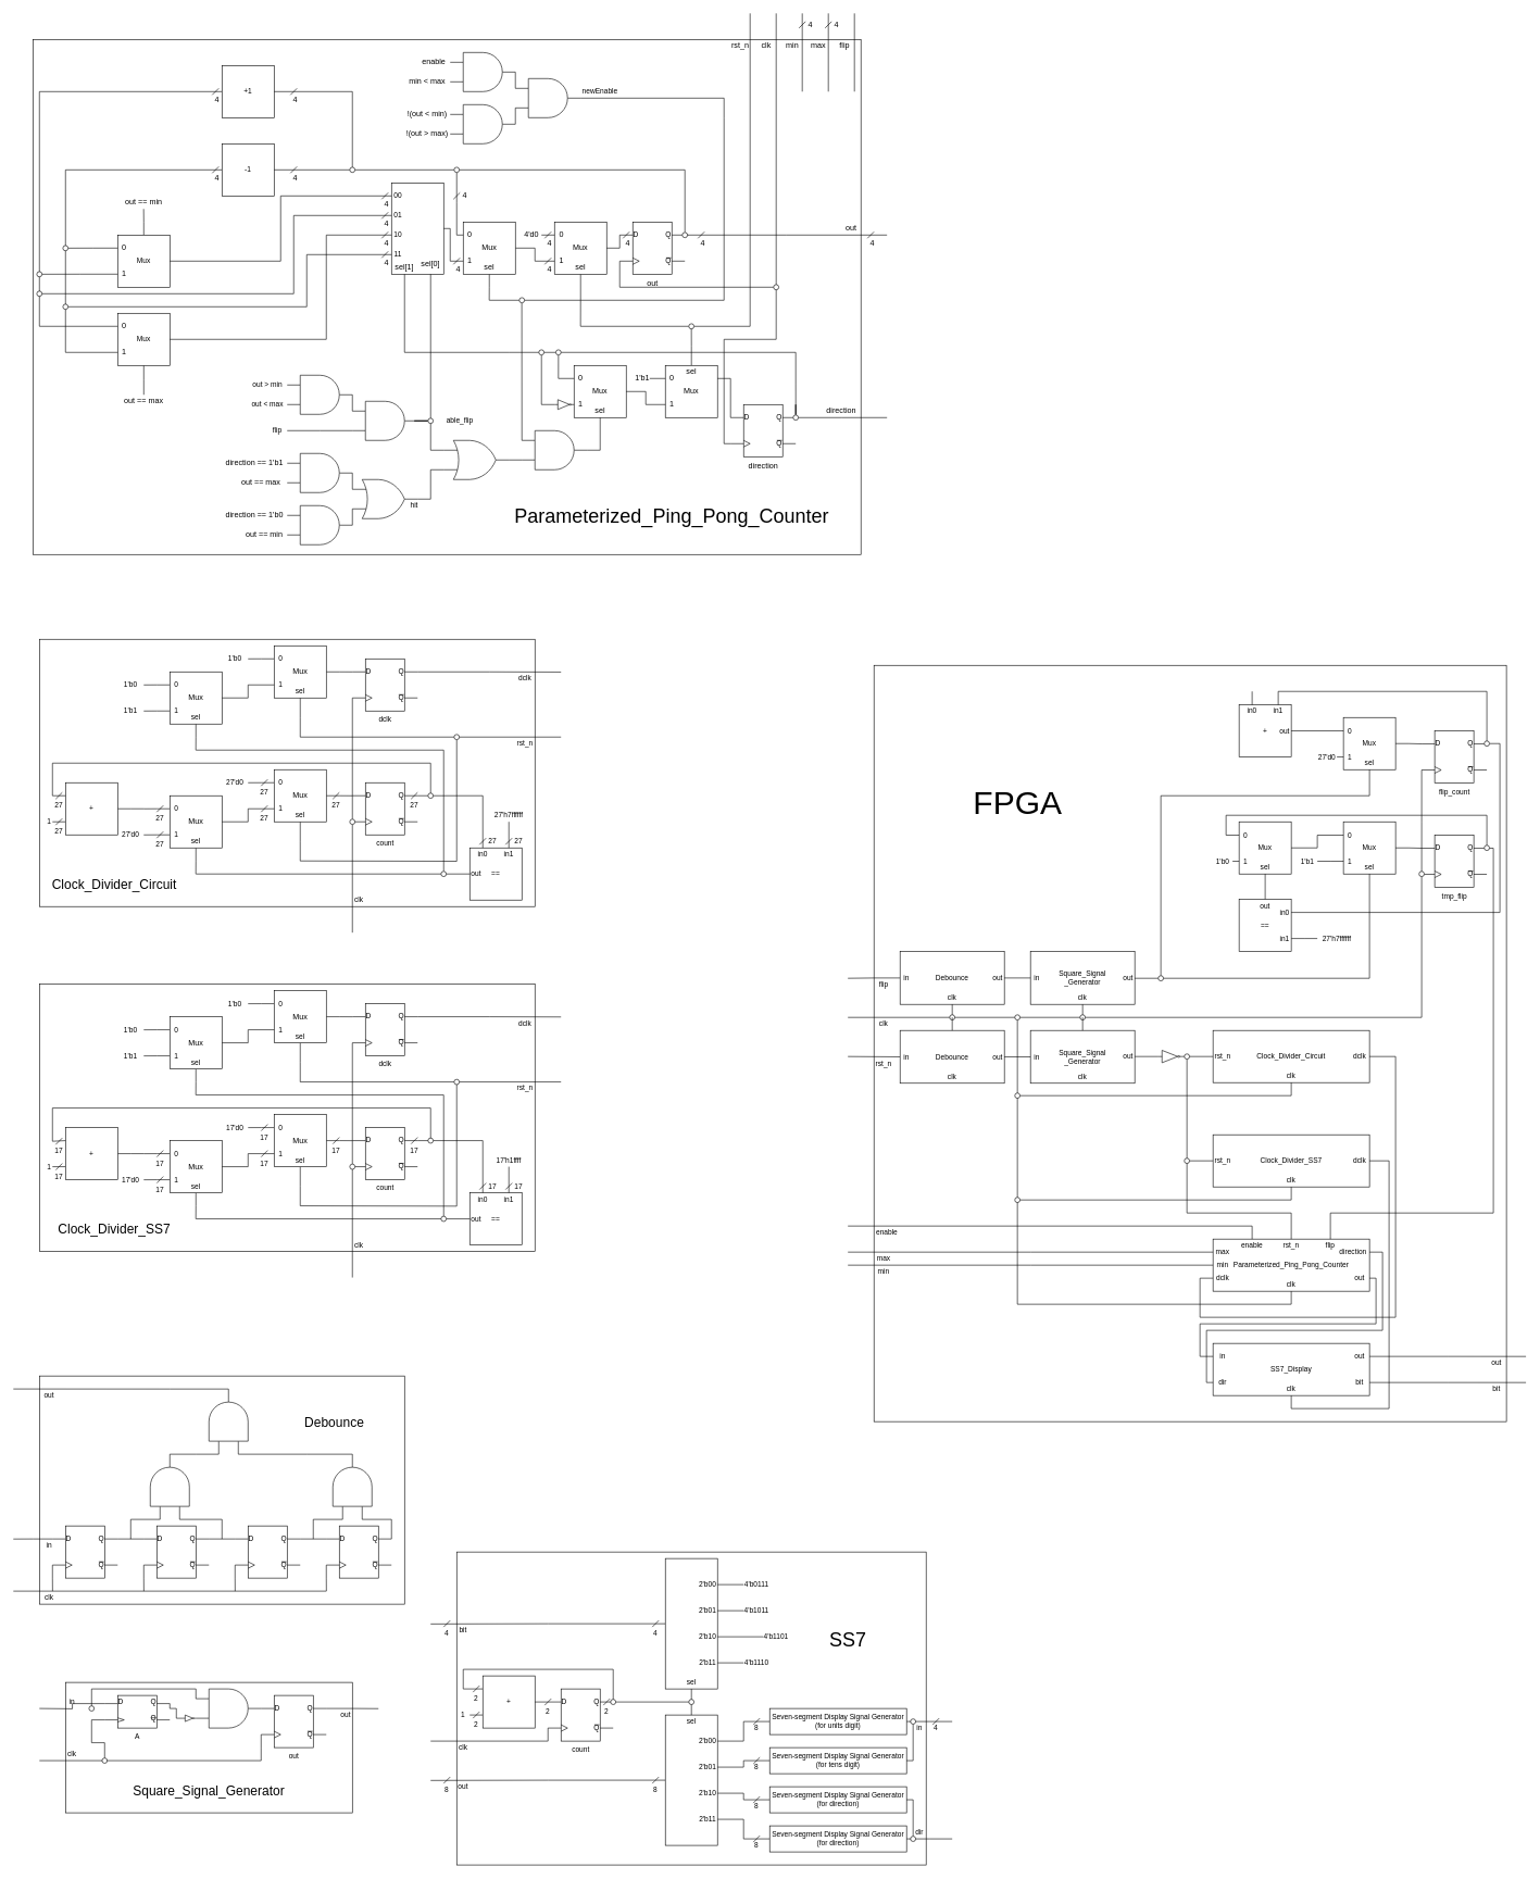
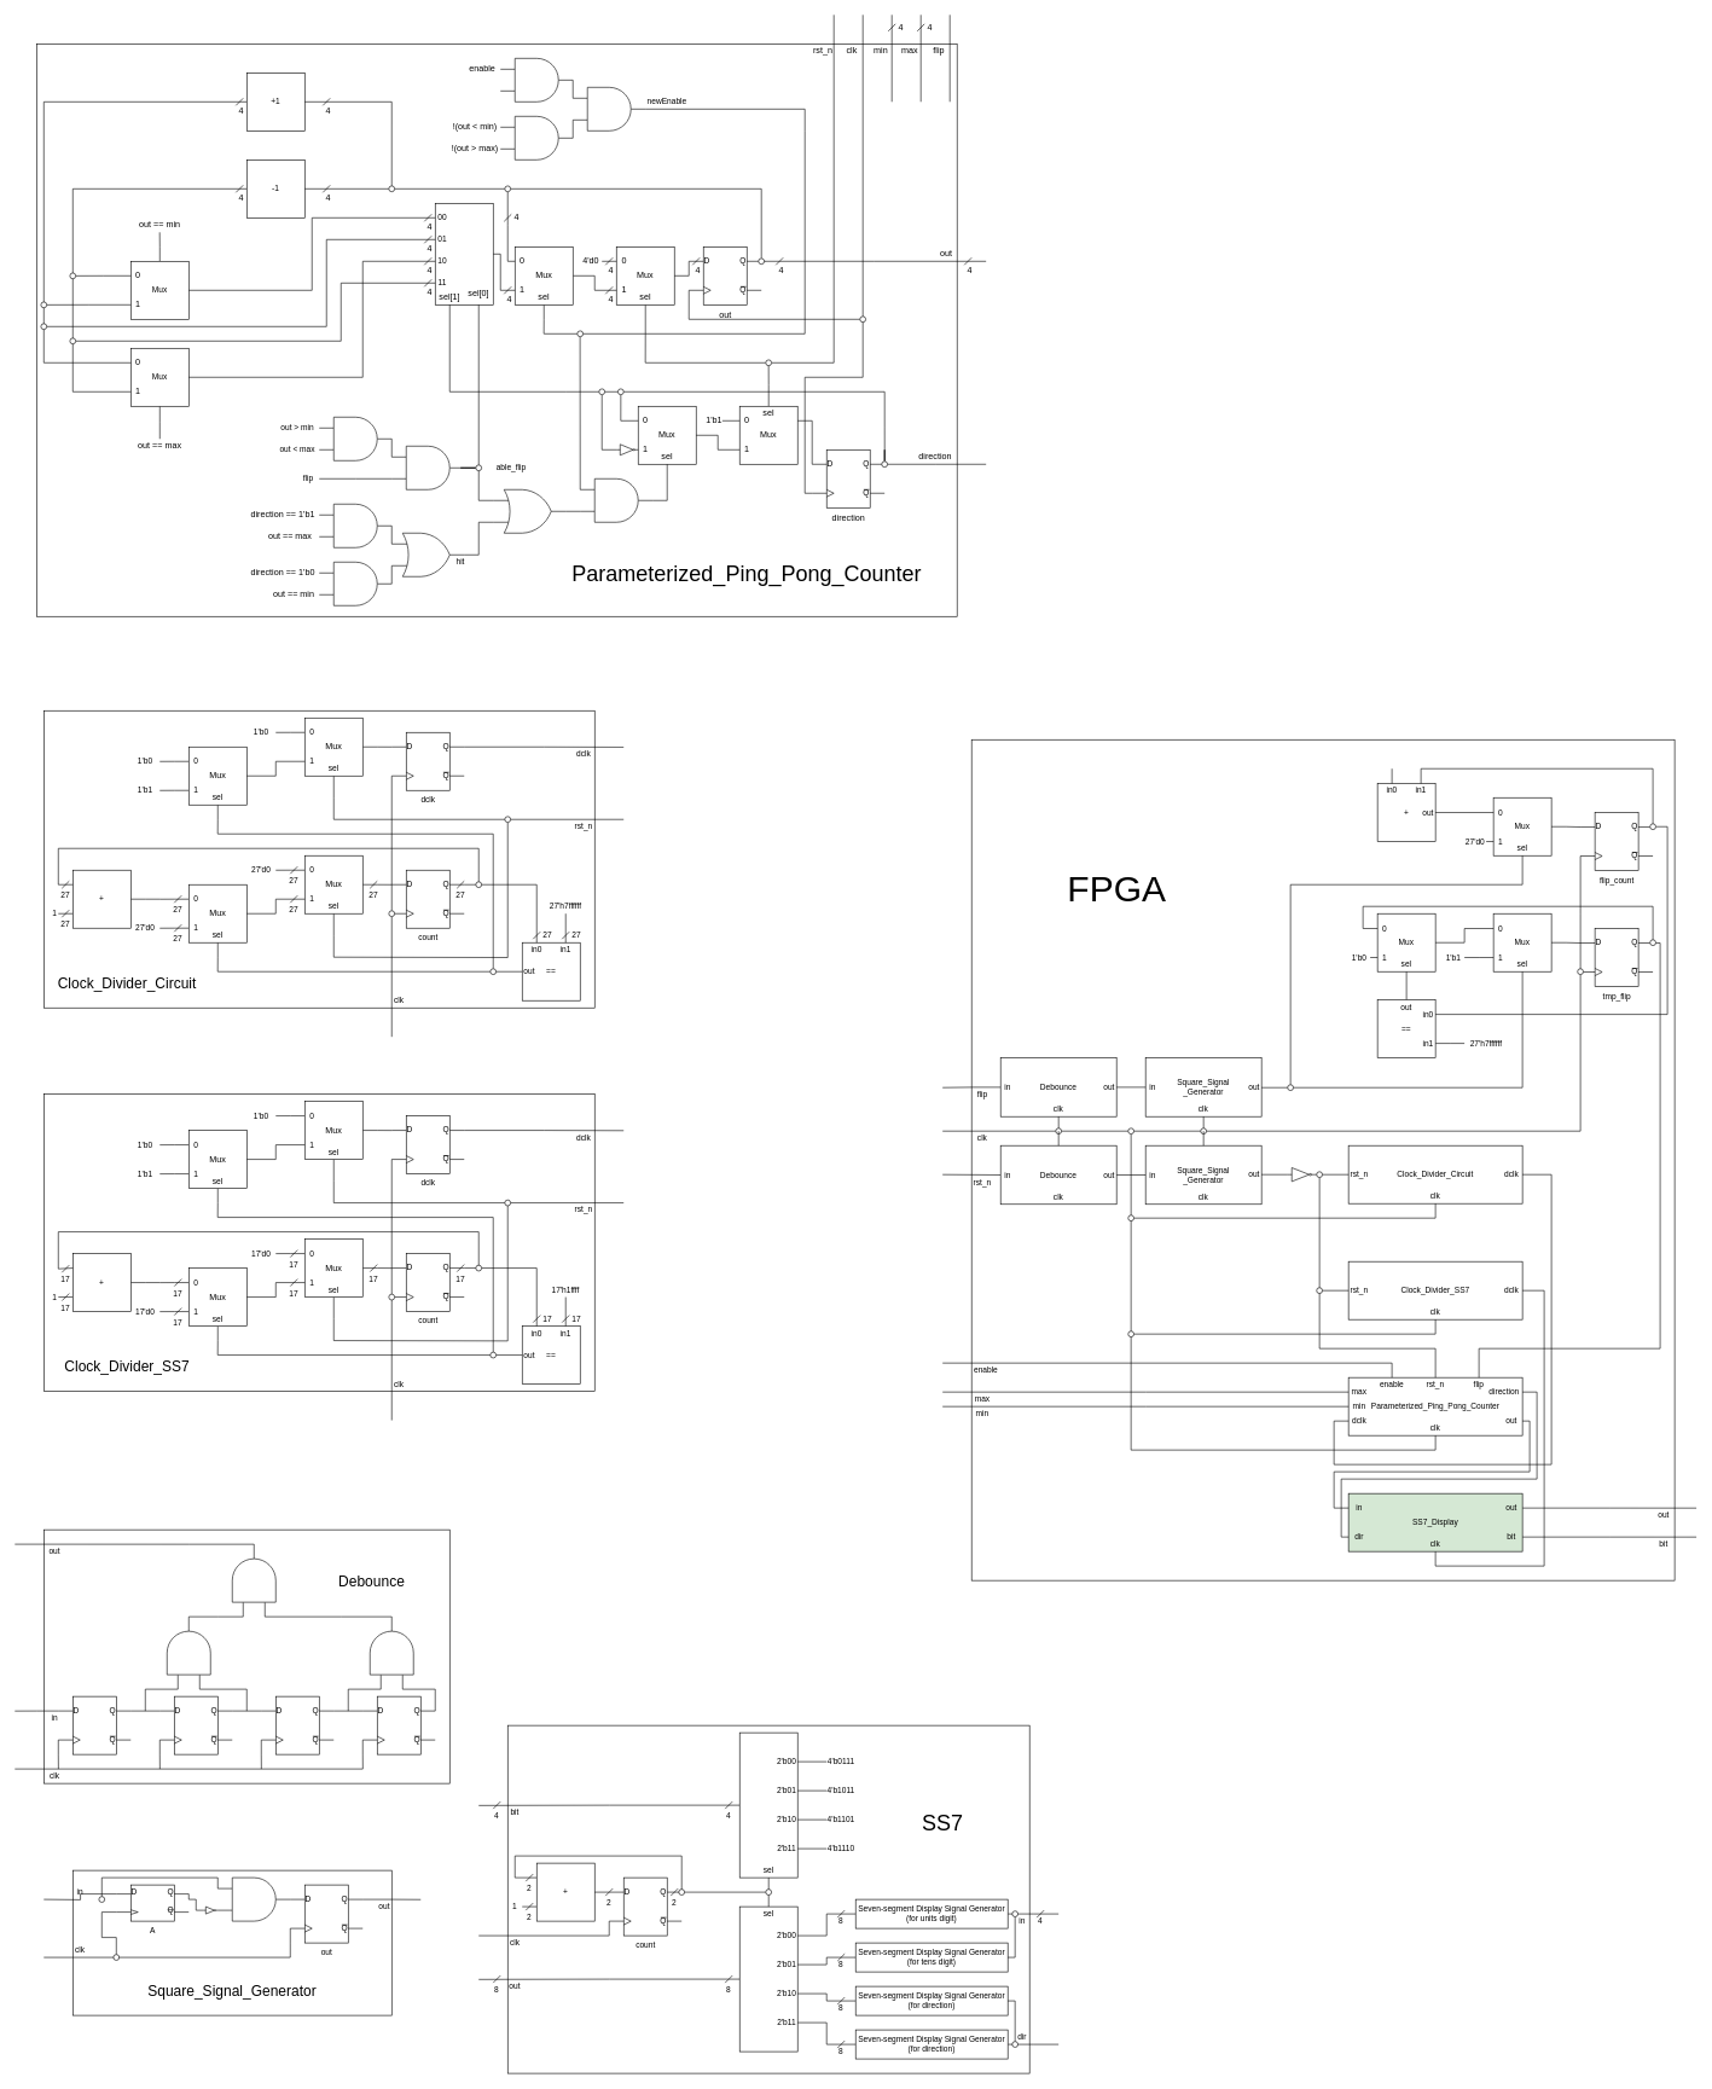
- <mxCell id="12" value="min &amp;lt; max" style="text;html=1;strokeColor=none;fillColor=none;align=center;verticalAlign=middle;whiteSpace=wrap;rounded=0;container=0;" parent="5" vertex="1"><mxGeometry y="30" width="70" height="30" as="geometry" /></mxCell>
- <mxCell id="615" value="&lt;font style=&quot;font-size: 50px;&quot;&gt;FPGA&lt;/font&gt;" style="text;html=1;strokeColor=none;fillColor=none;align=center;verticalAlign=middle;whiteSpace=wrap;rounded=0;fontSize=11;fontFamily=Helvetica;fontColor=default;" vertex="1" parent="490"><mxGeometry x="167.5" y="169" width="185" height="81" as="geometry" /></mxCell>
+ <mxCell id="615" value="&lt;font style=&quot;font-size: 50px;&quot;&gt;FPGA&lt;/font&gt;" style="text;html=1;strokeColor=none;fillColor=none;align=center;verticalAlign=middle;whiteSpace=wrap;rounded=0;fontSize=11;fontFamily=Helvetica;fontColor=default;" vertex="1" parent="490"><mxGeometry x="147.5" y="164" width="185" height="81" as="geometry" /></mxCell>
- <mxCell id="563" value="SS7_Display" style="rounded=0;whiteSpace=wrap;html=1;fontFamily=Helvetica;fontSize=11;fontColor=default;" vertex="1" parent="490"><mxGeometry x="560" y="1040" width="240" height="80" as="geometry" /></mxCell>
+ <mxCell id="563" value="SS7_Display" style="rounded=0;whiteSpace=wrap;html=1;fontFamily=Helvetica;fontSize=11;fontColor=default;fillColor=#d5e8d4;" vertex="1" parent="490"><mxGeometry x="560" y="1040" width="240" height="80" as="geometry" /></mxCell>
- <mxCell id="458" value="4'b1101" style="text;html=1;strokeColor=none;fillColor=none;align=center;verticalAlign=middle;whiteSpace=wrap;rounded=0;fontSize=11;fontFamily=Helvetica;fontColor=default;" vertex="1" parent="408"><mxGeometry x="510" y="120" width="40" height="20" as="geometry" /></mxCell>
+ <mxCell id="458" value="4'b1101" style="text;html=1;strokeColor=none;fillColor=none;align=center;verticalAlign=middle;whiteSpace=wrap;rounded=0;fontSize=11;fontFamily=Helvetica;fontColor=default;" vertex="1" parent="408"><mxGeometry x="480" y="120" width="40" height="20" as="geometry" /></mxCell>
